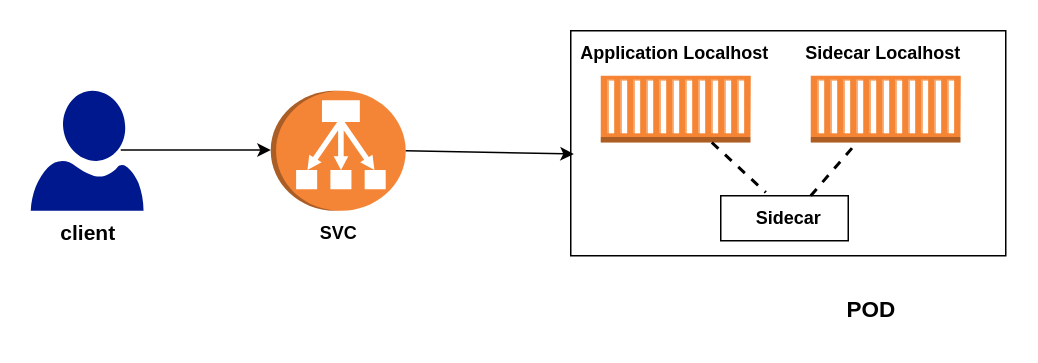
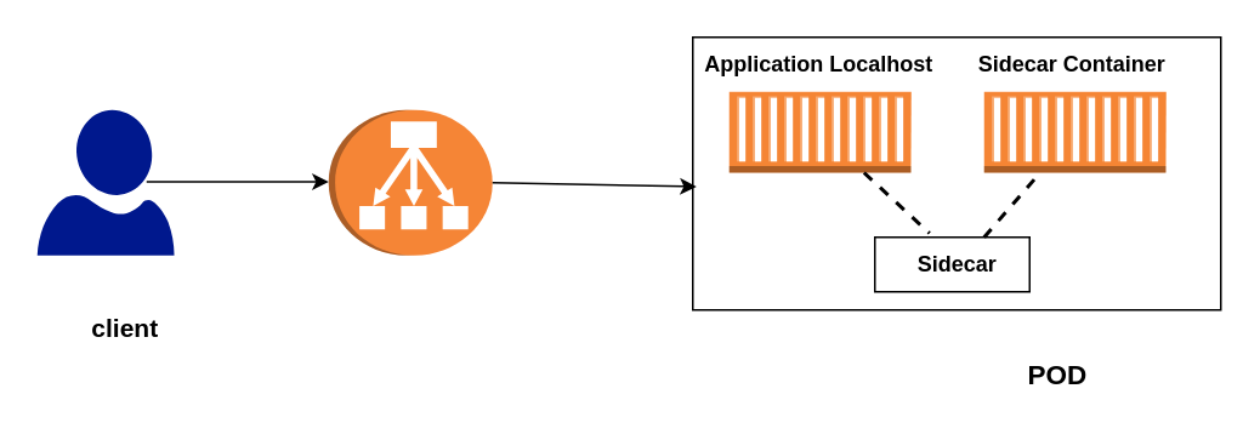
- <mxCell id="11" value="Sidecar Localhost" style="text;html=1;align=center;verticalAlign=middle;resizable=0;points=[];autosize=1;strokeColor=none;fillColor=none;fontStyle=1" vertex="1" parent="1"><mxGeometry x="523" y="20" width="130" height="30" as="geometry" /></mxCell>
+ <mxCell id="11" value="Sidecar Container" style="text;html=1;align=center;verticalAlign=middle;resizable=0;points=[];autosize=1;strokeColor=none;fillColor=none;fontStyle=1" vertex="1" parent="1"><mxGeometry x="523" y="20" width="130" height="30" as="geometry" /></mxCell>
- <mxCell id="5" value="&lt;b&gt;&lt;font style=&quot;font-size: 14px;&quot;&gt;client&lt;/font&gt;&lt;/b&gt;" style="text;html=1;align=center;verticalAlign=middle;resizable=0;points=[];autosize=1;strokeColor=none;fillColor=none;" vertex="1" parent="1"><mxGeometry x="27.6" y="140" width="60" height="30" as="geometry" /></mxCell>
+ <mxCell id="5" value="&lt;b&gt;&lt;font style=&quot;font-size: 14px;&quot;&gt;client&lt;/font&gt;&lt;/b&gt;" style="text;html=1;align=center;verticalAlign=middle;resizable=0;points=[];autosize=1;strokeColor=none;fillColor=none;" vertex="1" parent="1"><mxGeometry x="37.6" y="165" width="60" height="30" as="geometry" /></mxCell>
- <mxCell id="4" value="&lt;b&gt;SVC&lt;/b&gt;" style="text;html=1;align=center;verticalAlign=middle;resizable=0;points=[];autosize=1;strokeColor=none;fillColor=none;" vertex="1" parent="1"><mxGeometry x="200" y="140" width="50" height="30" as="geometry" /></mxCell>
